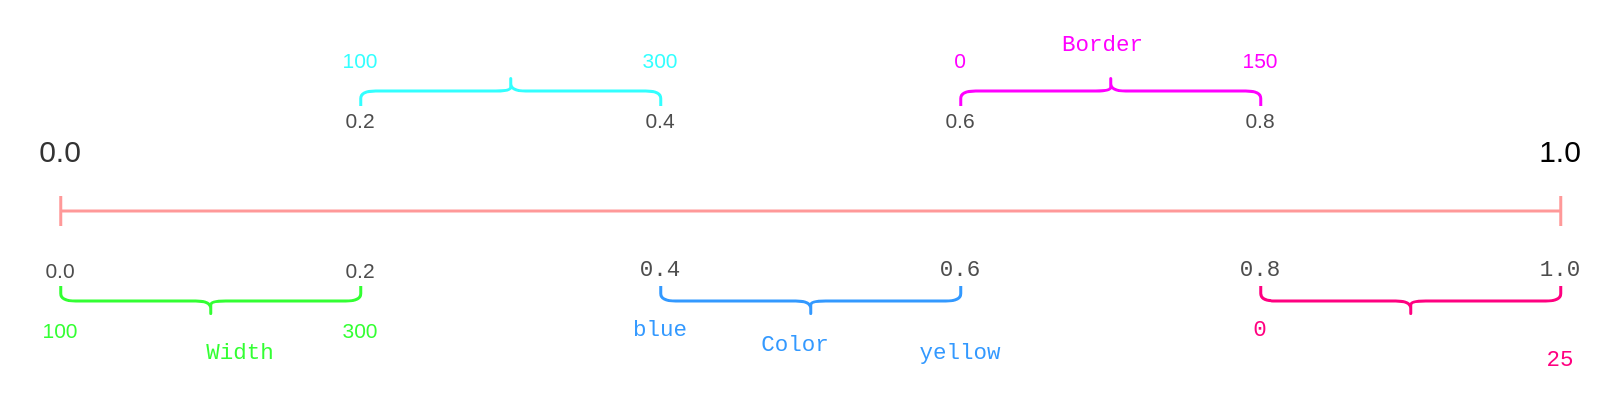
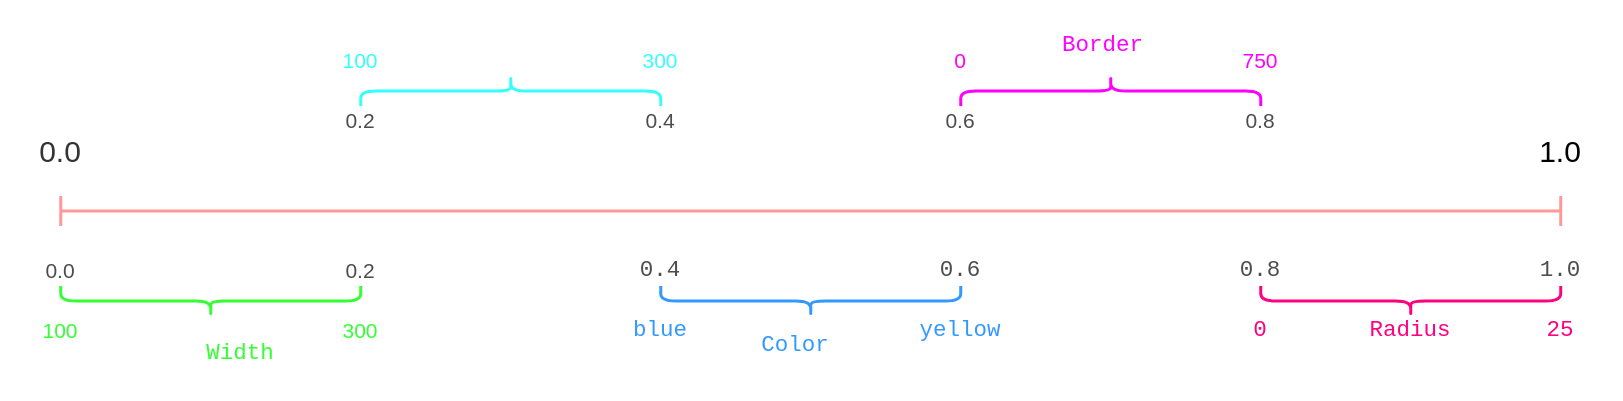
- <mxCell id="30" value="150" style="text;html=1;strokeColor=none;fillColor=none;align=center;verticalAlign=middle;whiteSpace=wrap;rounded=0;fontSize=14;fontColor=#FF00FF;" vertex="1" parent="1"><mxGeometry x="820" y="30" width="40" height="20" as="geometry" /></mxCell>
+ <mxCell id="30" value="750" style="text;html=1;strokeColor=none;fillColor=none;align=center;verticalAlign=middle;whiteSpace=wrap;rounded=0;fontSize=14;fontColor=#FF00FF;" vertex="1" parent="1"><mxGeometry x="820" y="30" width="40" height="20" as="geometry" /></mxCell>
+ <mxCell id="13" value="&lt;div style=&quot;font-family: &amp;quot;jetbrains mono&amp;quot; , &amp;quot;menlo&amp;quot; , &amp;quot;monaco&amp;quot; , &amp;quot;courier new&amp;quot; , monospace ; font-size: 15px ; line-height: 30px&quot;&gt;&lt;div style=&quot;font-family: &amp;quot;jetbrains mono&amp;quot; , &amp;quot;menlo&amp;quot; , &amp;quot;monaco&amp;quot; , &amp;quot;courier new&amp;quot; , monospace ; line-height: 30px&quot;&gt;Radius&lt;/div&gt;&lt;/div&gt;" style="text;html=1;strokeColor=none;fillColor=none;align=center;verticalAlign=middle;whiteSpace=wrap;rounded=0;fontSize=20;fontColor=#FF0080;" parent="1" vertex="1"><mxGeometry x="920" y="210" width="40" height="20" as="geometry" /></mxCell>
- <mxCell id="27" value="&lt;span style=&quot;font-family: &amp;quot;jetbrains mono&amp;quot; , &amp;quot;menlo&amp;quot; , &amp;quot;monaco&amp;quot; , &amp;quot;courier new&amp;quot; , monospace ; font-size: 15px&quot;&gt;yellow&lt;/span&gt;" style="text;html=1;strokeColor=none;fillColor=none;align=center;verticalAlign=middle;whiteSpace=wrap;rounded=0;fontSize=14;fontColor=#3399FF;" vertex="1" parent="1"><mxGeometry x="620" y="225" width="40" height="20" as="geometry" /></mxCell>
+ <mxCell id="27" value="&lt;span style=&quot;font-family: &amp;quot;jetbrains mono&amp;quot; , &amp;quot;menlo&amp;quot; , &amp;quot;monaco&amp;quot; , &amp;quot;courier new&amp;quot; , monospace ; font-size: 15px&quot;&gt;yellow&lt;/span&gt;" style="text;html=1;strokeColor=none;fillColor=none;align=center;verticalAlign=middle;whiteSpace=wrap;rounded=0;fontSize=14;fontColor=#3399FF;" vertex="1" parent="1"><mxGeometry x="620" y="210" width="40" height="20" as="geometry" /></mxCell>
- <mxCell id="33" value="&lt;span style=&quot;font-family: &amp;quot;jetbrains mono&amp;quot; , &amp;quot;menlo&amp;quot; , &amp;quot;monaco&amp;quot; , &amp;quot;courier new&amp;quot; , monospace ; font-size: 15px&quot;&gt;25&lt;/span&gt;" style="text;html=1;strokeColor=none;fillColor=none;align=center;verticalAlign=middle;whiteSpace=wrap;rounded=0;fontSize=14;fontColor=#FF0080;" vertex="1" parent="1"><mxGeometry x="1020" y="230" width="40" height="20" as="geometry" /></mxCell>
+ <mxCell id="33" value="&lt;span style=&quot;font-family: &amp;quot;jetbrains mono&amp;quot; , &amp;quot;menlo&amp;quot; , &amp;quot;monaco&amp;quot; , &amp;quot;courier new&amp;quot; , monospace ; font-size: 15px&quot;&gt;25&lt;/span&gt;" style="text;html=1;strokeColor=none;fillColor=none;align=center;verticalAlign=middle;whiteSpace=wrap;rounded=0;fontSize=14;fontColor=#FF0080;" vertex="1" parent="1"><mxGeometry x="1020" y="210" width="40" height="20" as="geometry" /></mxCell>
